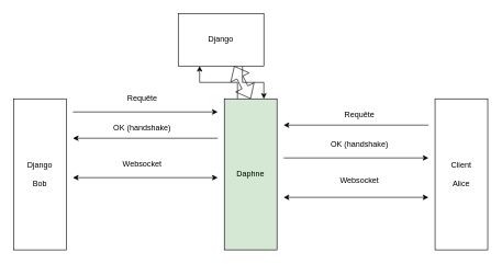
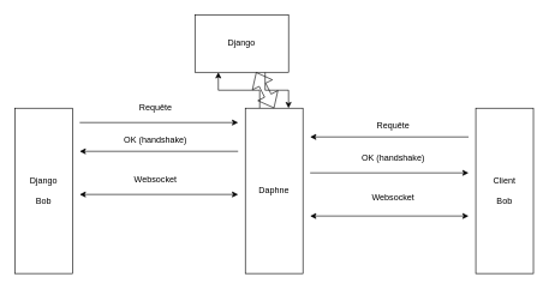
- <mxCell id="4" value="Daphne" style="rounded=0;whiteSpace=wrap;html=1;fillColor=#d5e8d4;" vertex="1" parent="1"><mxGeometry x="340" y="150" width="80" height="230" as="geometry" /></mxCell>
+ <mxCell id="4" value="Daphne" style="rounded=0;whiteSpace=wrap;html=1;" vertex="1" parent="1"><mxGeometry x="340" y="150" width="80" height="230" as="geometry" /></mxCell>
- <mxCell id="5" value="Client&lt;br&gt;&lt;br&gt;Alice" style="rounded=0;whiteSpace=wrap;html=1;" vertex="1" parent="1"><mxGeometry x="660" y="150" width="80" height="230" as="geometry" /></mxCell>
+ <mxCell id="5" value="Client&lt;br&gt;&lt;br&gt;Bob" style="rounded=0;whiteSpace=wrap;html=1;" vertex="1" parent="1"><mxGeometry x="660" y="150" width="80" height="230" as="geometry" /></mxCell>
